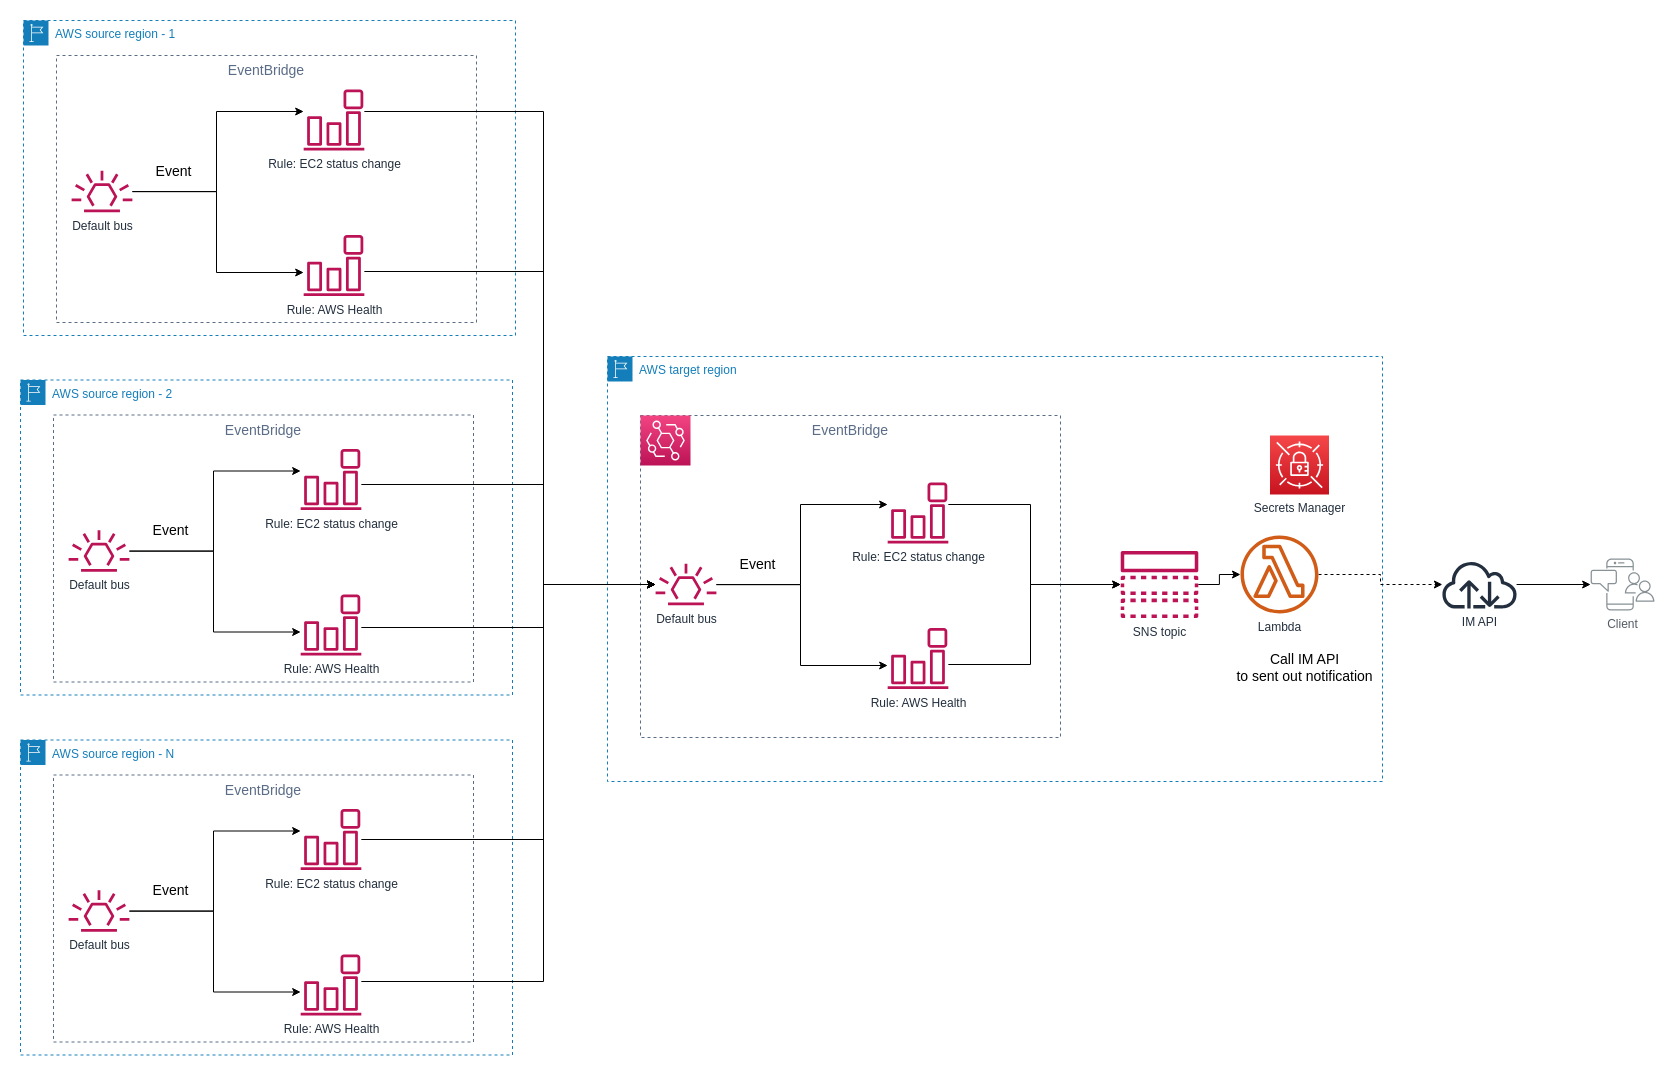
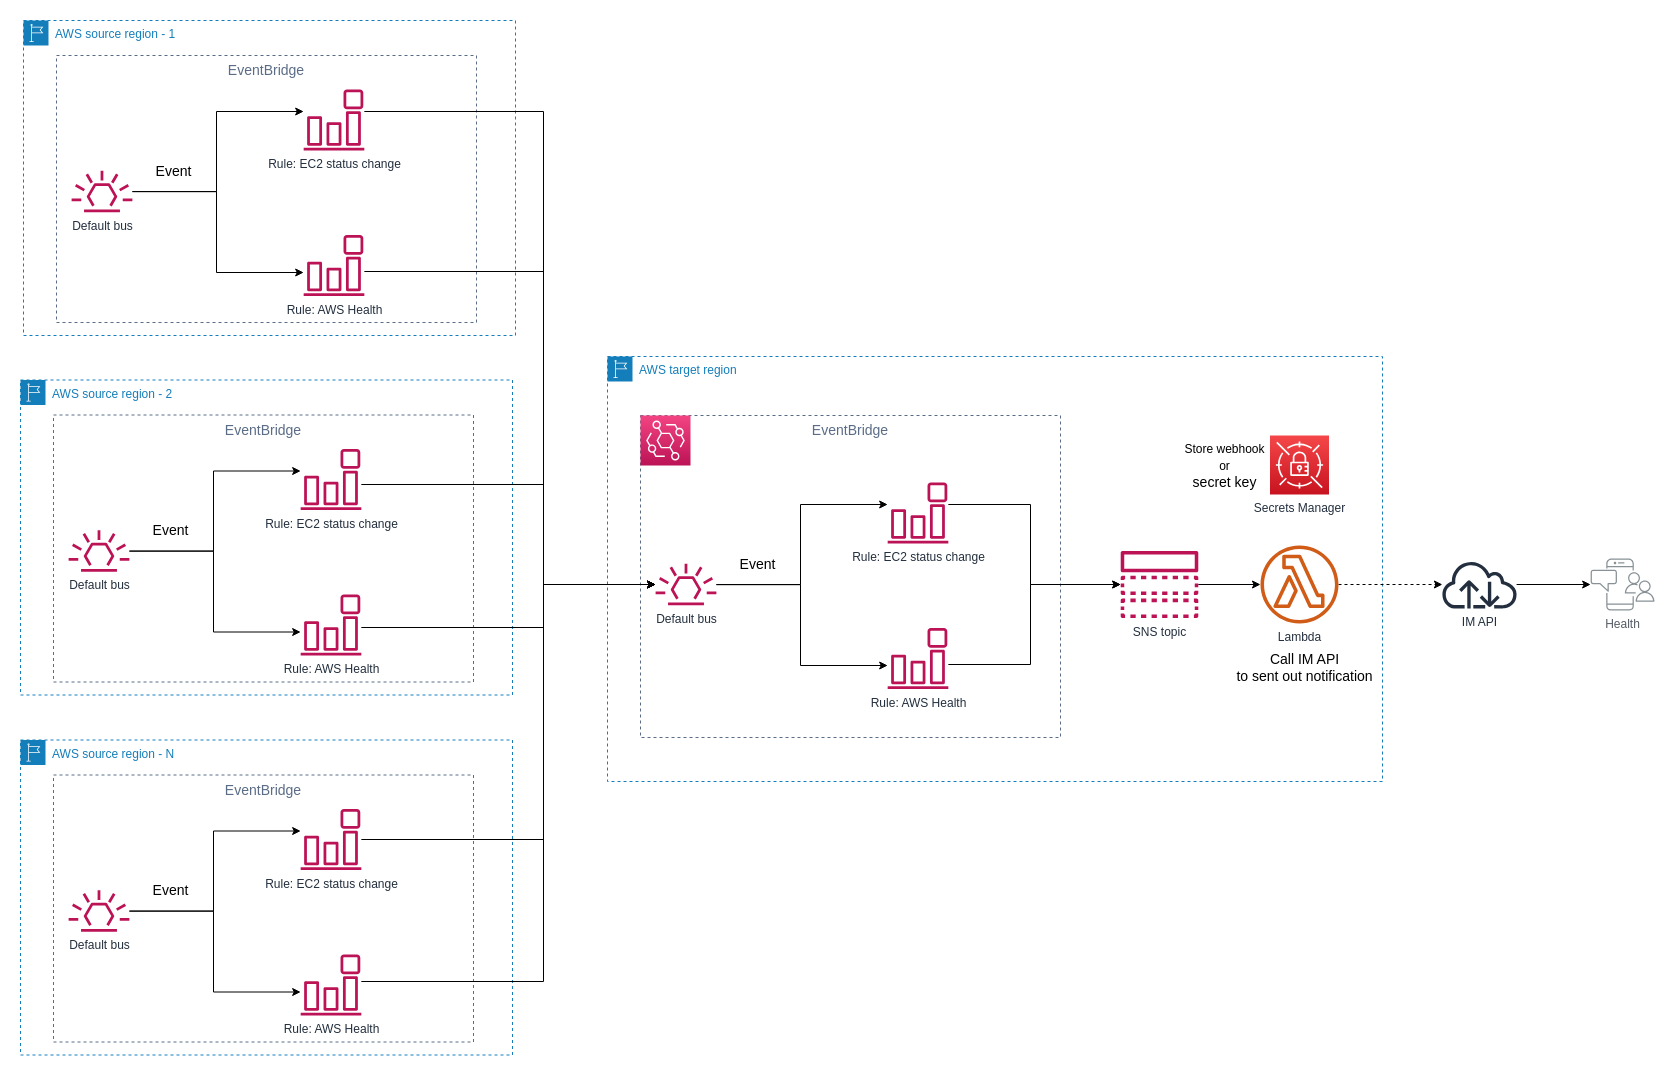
+ <mxCell id="20" value="&lt;div&gt;&lt;font style=&quot;font-size: 12px&quot;&gt;Store webhook &lt;br&gt;&lt;/font&gt;&lt;/div&gt;&lt;div&gt;&lt;font style=&quot;font-size: 12px&quot;&gt;or&lt;/font&gt;&lt;/div&gt;&lt;div&gt;secret key&lt;font style=&quot;font-size: 12px&quot;&gt;&lt;br&gt;&lt;/font&gt;&lt;/div&gt;" style="text;html=1;align=center;verticalAlign=middle;resizable=0;points=[];autosize=1;fontSize=14;" parent="1" vertex="1"><mxGeometry x="1179" y="437.5" width="90" height="55" as="geometry" /></mxCell>
- <mxCell id="11" value="Lambda" style="outlineConnect=0;fontColor=#232F3E;gradientColor=none;fillColor=#D05C17;strokeColor=none;dashed=0;verticalLabelPosition=bottom;verticalAlign=top;align=center;html=1;fontSize=12;fontStyle=0;aspect=fixed;pointerEvents=1;shape=mxgraph.aws4.lambda_function;" parent="1" vertex="1"><mxGeometry x="1240" y="535" width="78" height="78" as="geometry" /></mxCell>
+ <mxCell id="11" value="Lambda" style="outlineConnect=0;fontColor=#232F3E;gradientColor=none;fillColor=#D05C17;strokeColor=none;dashed=0;verticalLabelPosition=bottom;verticalAlign=top;align=center;html=1;fontSize=12;fontStyle=0;aspect=fixed;pointerEvents=1;shape=mxgraph.aws4.lambda_function;" parent="1" vertex="1"><mxGeometry x="1260" y="545" width="78" height="78" as="geometry" /></mxCell>
- <mxCell id="17" value="Client" style="outlineConnect=0;gradientColor=none;fontColor=#545B64;strokeColor=none;fillColor=#879196;dashed=0;verticalLabelPosition=bottom;verticalAlign=top;align=center;html=1;fontSize=12;fontStyle=0;aspect=fixed;shape=mxgraph.aws4.illustration_notification;pointerEvents=1" parent="1" vertex="1"><mxGeometry x="1590" y="558" width="64.2" height="52" as="geometry" /></mxCell>
+ <mxCell id="17" value="Health" style="outlineConnect=0;gradientColor=none;fontColor=#545B64;strokeColor=none;fillColor=#879196;dashed=0;verticalLabelPosition=bottom;verticalAlign=top;align=center;html=1;fontSize=12;fontStyle=0;aspect=fixed;shape=mxgraph.aws4.illustration_notification;pointerEvents=1" parent="1" vertex="1"><mxGeometry x="1590" y="558" width="64.2" height="52" as="geometry" /></mxCell>
